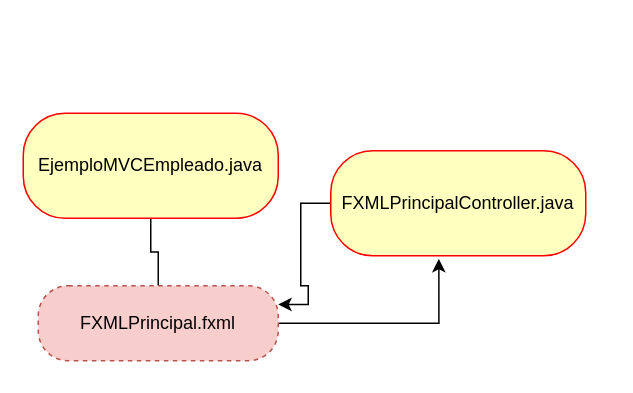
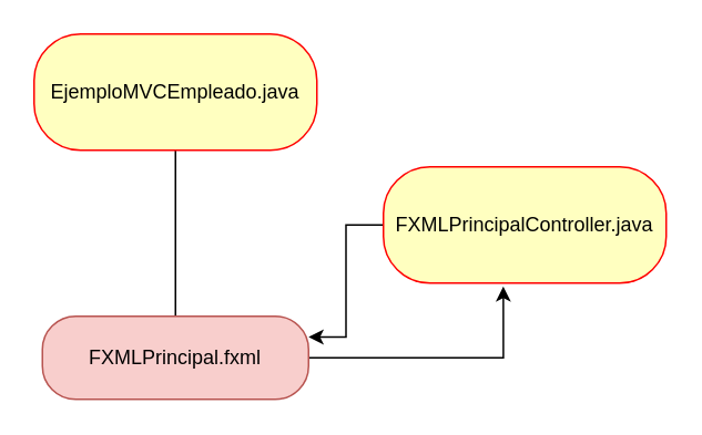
- <mxCell id="3" value="EjemploMVCEmpleado.java" style="rounded=1;whiteSpace=wrap;html=1;arcSize=40;fontColor=#000000;fillColor=#ffffc0;strokeColor=#ff0000;" vertex="1" parent="1"><mxGeometry x="15" y="75" width="170" height="70" as="geometry" /></mxCell>
+ <mxCell id="3" value="EjemploMVCEmpleado.java" style="rounded=1;whiteSpace=wrap;html=1;arcSize=40;fontColor=#000000;fillColor=#ffffc0;strokeColor=#ff0000;" vertex="1" parent="1"><mxGeometry x="20" y="20" width="170" height="70" as="geometry" /></mxCell>
- <mxCell id="7" value="&lt;div&gt;FXMLPrincipalController.java&lt;/div&gt;" style="rounded=1;whiteSpace=wrap;html=1;arcSize=40;fontColor=#000000;fillColor=#ffffc0;strokeColor=#ff0000;" vertex="1" parent="1"><mxGeometry x="220" y="100" width="170" height="70" as="geometry" /></mxCell>
+ <mxCell id="7" value="&lt;div&gt;FXMLPrincipalController.java&lt;/div&gt;" style="rounded=1;whiteSpace=wrap;html=1;arcSize=40;fontColor=#000000;fillColor=#ffffc0;strokeColor=#ff0000;" vertex="1" parent="1"><mxGeometry x="230" y="100" width="170" height="70" as="geometry" /></mxCell>
- <mxCell id="5" value="&lt;div&gt;FXMLPrincipal.fxml&lt;/div&gt;" style="rounded=1;whiteSpace=wrap;html=1;arcSize=40;fillColor=#f8cecc;strokeColor=#b85450;dashed=1;" vertex="1" parent="1"><mxGeometry x="25" y="190" width="160" height="50" as="geometry" /></mxCell>
+ <mxCell id="5" value="&lt;div&gt;FXMLPrincipal.fxml&lt;/div&gt;" style="rounded=1;whiteSpace=wrap;html=1;arcSize=40;fillColor=#f8cecc;strokeColor=#b85450;" vertex="1" parent="1"><mxGeometry x="25" y="190" width="160" height="50" as="geometry" /></mxCell>
